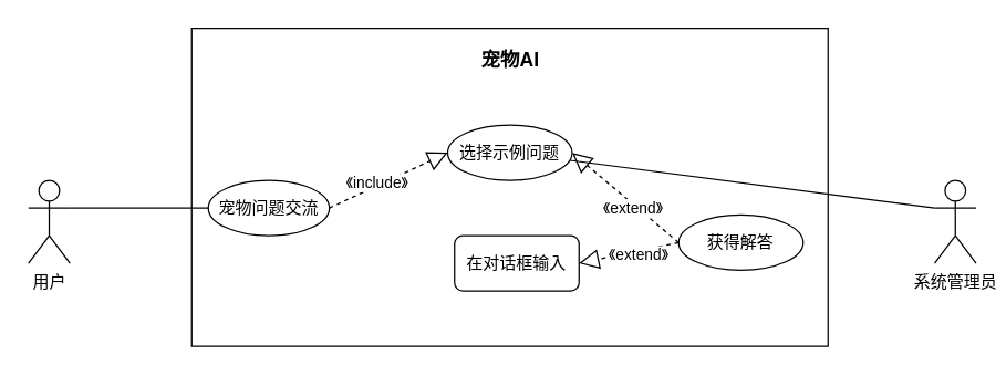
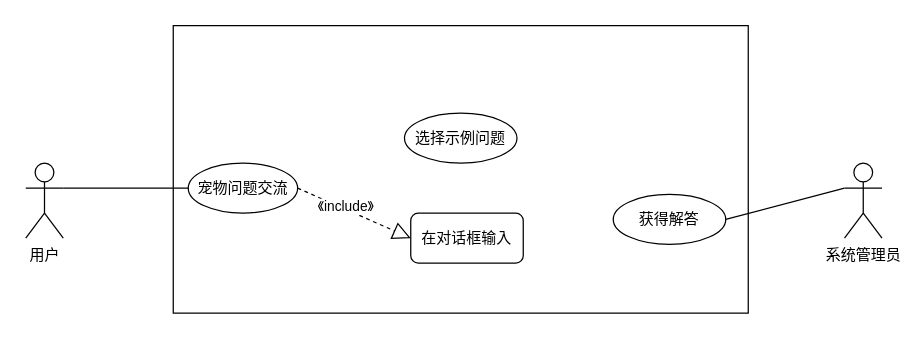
- <mxCell id="5" value="&lt;font style=&quot;font-size: 14px;&quot;&gt;宠物AI&lt;/font&gt;" style="text;strokeColor=none;fillColor=none;html=1;fontSize=24;fontStyle=1;verticalAlign=middle;align=center;" vertex="1" parent="1"><mxGeometry x="318" y="20" width="100" height="40" as="geometry" /></mxCell>
- <mxCell id="12" value="" style="endArrow=block;dashed=1;endFill=0;endSize=12;html=1;rounded=0;exitX=1;exitY=0.5;exitDx=0;exitDy=0;entryX=0;entryY=0.5;entryDx=0;entryDy=0;" edge="1" parent="1" source="6" target="14"><mxGeometry width="160" relative="1" as="geometry"><mxPoint x="360" y="200" as="sourcePoint" /><mxPoint x="340" y="90" as="targetPoint" /></mxGeometry></mxCell>
- <mxCell id="13" value="《include》" style="edgeLabel;html=1;align=center;verticalAlign=middle;resizable=0;points=[];" vertex="1" connectable="0" parent="12"><mxGeometry x="-0.167" y="2" relative="1" as="geometry"><mxPoint as="offset" /></mxGeometry></mxCell>
- <mxCell id="11" value="" style="endArrow=none;html=1;rounded=0;exitX=0;exitY=0.333;exitDx=0;exitDy=0;exitPerimeter=0;" edge="1" parent="1" source="4" target="14"><mxGeometry width="50" height="50" relative="1" as="geometry"><mxPoint x="60" y="160" as="sourcePoint" /><mxPoint x="177" y="160" as="targetPoint" /></mxGeometry></mxCell>
+ <mxCell id="11" value="" style="endArrow=none;html=1;rounded=0;entryX=1;entryY=0.5;entryDx=0;entryDy=0;exitX=0;exitY=0.333;exitDx=0;exitDy=0;exitPerimeter=0;" edge="1" parent="1" source="4" target="8"><mxGeometry width="50" height="50" relative="1" as="geometry"><mxPoint x="60" y="160" as="sourcePoint" /><mxPoint x="177" y="160" as="targetPoint" /></mxGeometry></mxCell>
- <mxCell id="18" value="" style="endArrow=block;dashed=1;endFill=0;endSize=12;html=1;rounded=0;entryX=1;entryY=0.5;entryDx=0;entryDy=0;exitX=0;exitY=0.5;exitDx=0;exitDy=0;" edge="1" parent="1" source="8" target="14"><mxGeometry width="160" relative="1" as="geometry"><mxPoint x="500" y="160" as="sourcePoint" /><mxPoint x="428" y="200" as="targetPoint" /></mxGeometry></mxCell>
- <mxCell id="19" value="《extend》" style="edgeLabel;html=1;align=center;verticalAlign=middle;resizable=0;points=[];" vertex="1" connectable="0" parent="18"><mxGeometry x="-0.167" y="2" relative="1" as="geometry"><mxPoint as="offset" /></mxGeometry></mxCell>
+ <mxCell id="16" value="" style="endArrow=block;dashed=1;endFill=0;endSize=12;html=1;rounded=0;exitX=1;exitY=0.5;exitDx=0;exitDy=0;entryX=0;entryY=0.5;entryDx=0;entryDy=0;" edge="1" parent="1" source="6" target="15"><mxGeometry width="160" relative="1" as="geometry"><mxPoint x="248" y="160" as="sourcePoint" /><mxPoint x="360" y="70" as="targetPoint" /></mxGeometry></mxCell>
+ <mxCell id="17" value="《include》" style="edgeLabel;html=1;align=center;verticalAlign=middle;resizable=0;points=[];" vertex="1" connectable="0" parent="16"><mxGeometry x="-0.167" y="2" relative="1" as="geometry"><mxPoint as="offset" /></mxGeometry></mxCell>
- <mxCell id="9" value="" style="endArrow=block;dashed=1;endFill=0;endSize=12;html=1;rounded=0;entryX=1;entryY=0.5;entryDx=0;entryDy=0;exitX=0;exitY=0.5;exitDx=0;exitDy=0;" edge="1" parent="1" source="8" target="15"><mxGeometry width="160" relative="1" as="geometry"><mxPoint x="74" y="-80" as="sourcePoint" /><mxPoint x="274" y="-20" as="targetPoint" /></mxGeometry></mxCell>
- <mxCell id="10" value="《extend》" style="edgeLabel;html=1;align=center;verticalAlign=middle;resizable=0;points=[];" vertex="1" connectable="0" parent="9"><mxGeometry x="-0.167" y="2" relative="1" as="geometry"><mxPoint as="offset" /></mxGeometry></mxCell>
